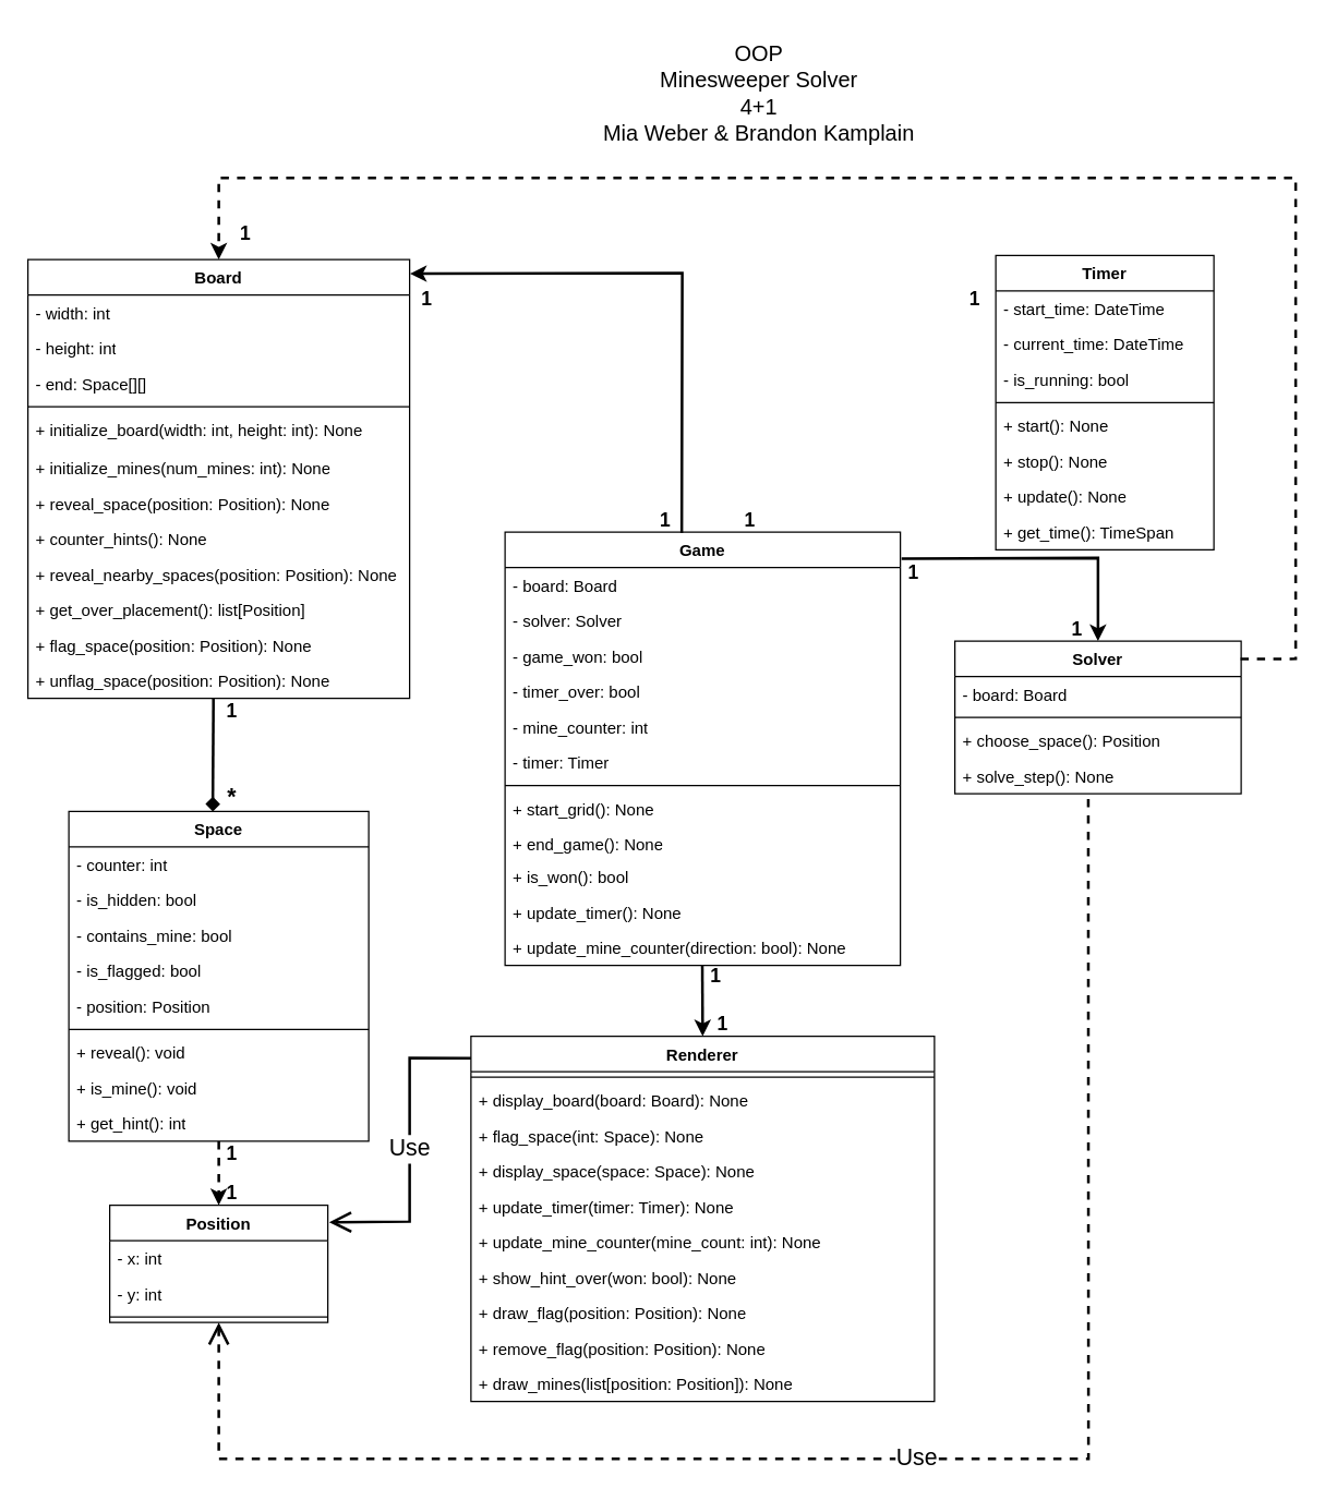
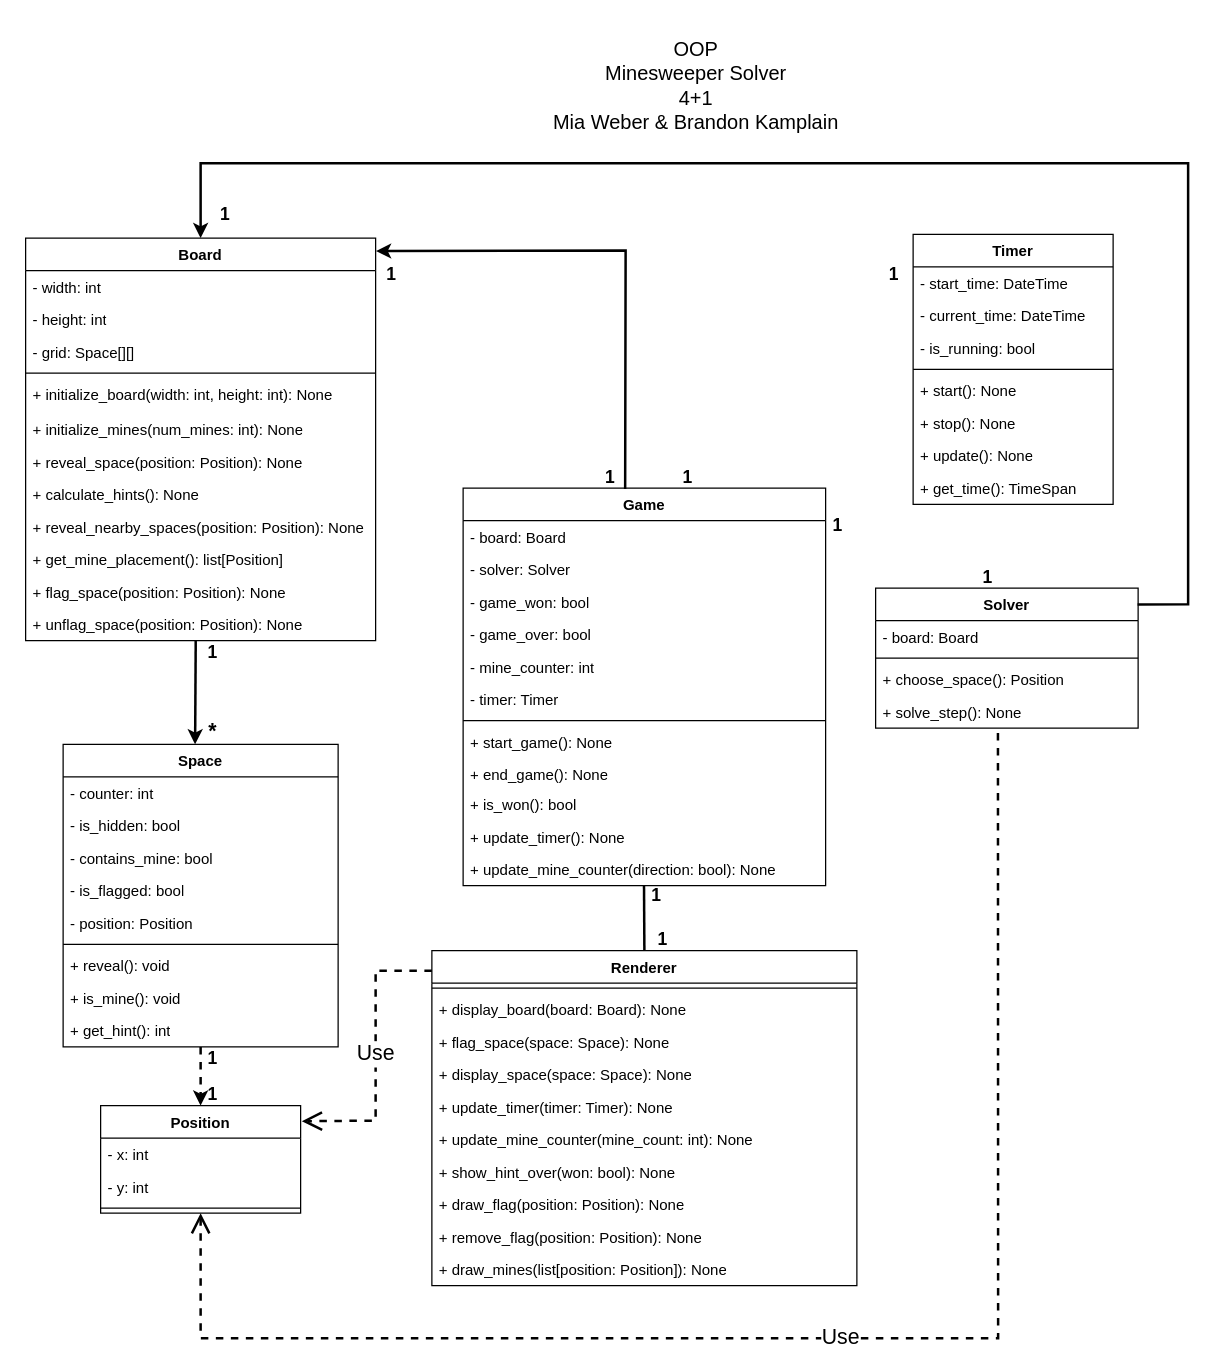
- <mxCell id="87" value="" style="endArrow=classic;html=1;rounded=0;exitX=0.998;exitY=0.117;exitDx=0;exitDy=0;exitPerimeter=0;entryX=0.5;entryY=0;entryDx=0;entryDy=0;strokeWidth=2;dashed=1;" edge="1" parent="1" source="30" target="3"><mxGeometry width="50" height="50" relative="1" as="geometry"><mxPoint x="930" y="370" as="sourcePoint" /><mxPoint x="980" y="320" as="targetPoint" /><Array as="points"><mxPoint x="950" y="483" /><mxPoint x="950" y="130" /><mxPoint x="160" y="130" /></Array></mxGeometry></mxCell>
+ <mxCell id="87" value="" style="endArrow=classic;html=1;rounded=0;exitX=0.998;exitY=0.117;exitDx=0;exitDy=0;exitPerimeter=0;entryX=0.5;entryY=0;entryDx=0;entryDy=0;strokeWidth=2;" edge="1" parent="1" source="30" target="3"><mxGeometry width="50" height="50" relative="1" as="geometry"><mxPoint x="930" y="370" as="sourcePoint" /><mxPoint x="980" y="320" as="targetPoint" /><Array as="points"><mxPoint x="950" y="483" /><mxPoint x="950" y="130" /><mxPoint x="160" y="130" /></Array></mxGeometry></mxCell>
- <mxCell id="6" value="- end: Space[][]" style="text;strokeColor=none;fillColor=none;align=left;verticalAlign=top;spacingLeft=4;spacingRight=4;overflow=hidden;rotatable=0;points=[[0,0.5],[1,0.5]];portConstraint=eastwest;whiteSpace=wrap;html=1;" vertex="1" parent="3"><mxGeometry y="78" width="280" height="26" as="geometry" /></mxCell>
+ <mxCell id="6" value="- grid: Space[][]" style="text;strokeColor=none;fillColor=none;align=left;verticalAlign=top;spacingLeft=4;spacingRight=4;overflow=hidden;rotatable=0;points=[[0,0.5],[1,0.5]];portConstraint=eastwest;whiteSpace=wrap;html=1;" vertex="1" parent="3"><mxGeometry y="78" width="280" height="26" as="geometry" /></mxCell>
- <mxCell id="11" value="+ counter_hints(): None" style="text;strokeColor=none;fillColor=none;align=left;verticalAlign=top;spacingLeft=4;spacingRight=4;overflow=hidden;rotatable=0;points=[[0,0.5],[1,0.5]];portConstraint=eastwest;whiteSpace=wrap;html=1;" vertex="1" parent="3"><mxGeometry y="192" width="280" height="26" as="geometry" /></mxCell>
+ <mxCell id="11" value="+ calculate_hints(): None" style="text;strokeColor=none;fillColor=none;align=left;verticalAlign=top;spacingLeft=4;spacingRight=4;overflow=hidden;rotatable=0;points=[[0,0.5],[1,0.5]];portConstraint=eastwest;whiteSpace=wrap;html=1;" vertex="1" parent="3"><mxGeometry y="192" width="280" height="26" as="geometry" /></mxCell>
- <mxCell id="79" value="" style="endArrow=classic;html=1;rounded=0;exitX=1.003;exitY=0.061;exitDx=0;exitDy=0;exitPerimeter=0;entryX=0.5;entryY=0;entryDx=0;entryDy=0;strokeWidth=2;" edge="1" parent="1" source="35" target="30"><mxGeometry width="50" height="50" relative="1" as="geometry"><mxPoint x="710" y="460" as="sourcePoint" /><mxPoint x="760" y="410" as="targetPoint" /><Array as="points"><mxPoint x="805" y="409" /></Array></mxGeometry></mxCell>
- <mxCell id="13" value="+ get_over_placement(): list[Position]" style="text;strokeColor=none;fillColor=none;align=left;verticalAlign=top;spacingLeft=4;spacingRight=4;overflow=hidden;rotatable=0;points=[[0,0.5],[1,0.5]];portConstraint=eastwest;whiteSpace=wrap;html=1;" vertex="1" parent="3"><mxGeometry y="244" width="280" height="26" as="geometry" /></mxCell>
+ <mxCell id="13" value="+ get_mine_placement(): list[Position]" style="text;strokeColor=none;fillColor=none;align=left;verticalAlign=top;spacingLeft=4;spacingRight=4;overflow=hidden;rotatable=0;points=[[0,0.5],[1,0.5]];portConstraint=eastwest;whiteSpace=wrap;html=1;" vertex="1" parent="3"><mxGeometry y="244" width="280" height="26" as="geometry" /></mxCell>
- <mxCell id="39" value="- timer_over: bool" style="text;strokeColor=none;fillColor=none;align=left;verticalAlign=top;spacingLeft=4;spacingRight=4;overflow=hidden;rotatable=0;points=[[0,0.5],[1,0.5]];portConstraint=eastwest;whiteSpace=wrap;html=1;" vertex="1" parent="35"><mxGeometry y="104" width="290" height="26" as="geometry" /></mxCell>
+ <mxCell id="39" value="- game_over: bool" style="text;strokeColor=none;fillColor=none;align=left;verticalAlign=top;spacingLeft=4;spacingRight=4;overflow=hidden;rotatable=0;points=[[0,0.5],[1,0.5]];portConstraint=eastwest;whiteSpace=wrap;html=1;" vertex="1" parent="35"><mxGeometry y="104" width="290" height="26" as="geometry" /></mxCell>
- <mxCell id="68" value="" style="endArrow=diamond;html=1;rounded=0;exitX=0.486;exitY=0.985;exitDx=0;exitDy=0;exitPerimeter=0;entryX=0.48;entryY=0;entryDx=0;entryDy=0;entryPerimeter=0;strokeWidth=2;" edge="1" parent="1" source="15" target="20"><mxGeometry width="50" height="50" relative="1" as="geometry"><mxPoint x="150" y="520" as="sourcePoint" /><mxPoint x="150" y="590" as="targetPoint" /></mxGeometry></mxCell>
+ <mxCell id="68" value="" style="endArrow=classic;html=1;rounded=0;exitX=0.486;exitY=0.985;exitDx=0;exitDy=0;exitPerimeter=0;entryX=0.48;entryY=0;entryDx=0;entryDy=0;entryPerimeter=0;strokeWidth=2;" edge="1" parent="1" source="15" target="20"><mxGeometry width="50" height="50" relative="1" as="geometry"><mxPoint x="150" y="520" as="sourcePoint" /><mxPoint x="150" y="590" as="targetPoint" /></mxGeometry></mxCell>
- <mxCell id="43" value="+ start_grid(): None" style="text;strokeColor=none;fillColor=none;align=left;verticalAlign=top;spacingLeft=4;spacingRight=4;overflow=hidden;rotatable=0;points=[[0,0.5],[1,0.5]];portConstraint=eastwest;whiteSpace=wrap;html=1;" vertex="1" parent="35"><mxGeometry y="190" width="290" height="26" as="geometry" /></mxCell>
+ <mxCell id="43" value="+ start_game(): None" style="text;strokeColor=none;fillColor=none;align=left;verticalAlign=top;spacingLeft=4;spacingRight=4;overflow=hidden;rotatable=0;points=[[0,0.5],[1,0.5]];portConstraint=eastwest;whiteSpace=wrap;html=1;" vertex="1" parent="35"><mxGeometry y="190" width="290" height="26" as="geometry" /></mxCell>
- <mxCell id="82" value="" style="endArrow=classic;html=1;rounded=0;entryX=0.5;entryY=0;entryDx=0;entryDy=0;exitX=0.499;exitY=0.982;exitDx=0;exitDy=0;exitPerimeter=0;strokeWidth=2;" edge="1" parent="1" source="47" target="48"><mxGeometry width="50" height="50" relative="1" as="geometry"><mxPoint x="515" y="710" as="sourcePoint" /><mxPoint x="790" y="640" as="targetPoint" /></mxGeometry></mxCell>
+ <mxCell id="82" value="" style="endArrow=none;html=1;rounded=0;entryX=0.5;entryY=0;entryDx=0;entryDy=0;exitX=0.499;exitY=0.982;exitDx=0;exitDy=0;exitPerimeter=0;strokeWidth=2;" edge="1" parent="1" source="47" target="48"><mxGeometry width="50" height="50" relative="1" as="geometry"><mxPoint x="515" y="710" as="sourcePoint" /><mxPoint x="790" y="640" as="targetPoint" /></mxGeometry></mxCell>
- <mxCell id="51" value="+ flag_space(int: Space): None" style="text;strokeColor=none;fillColor=none;align=left;verticalAlign=top;spacingLeft=4;spacingRight=4;overflow=hidden;rotatable=0;points=[[0,0.5],[1,0.5]];portConstraint=eastwest;whiteSpace=wrap;html=1;" vertex="1" parent="48"><mxGeometry y="60" width="340" height="26" as="geometry" /></mxCell>
+ <mxCell id="51" value="+ flag_space(space: Space): None" style="text;strokeColor=none;fillColor=none;align=left;verticalAlign=top;spacingLeft=4;spacingRight=4;overflow=hidden;rotatable=0;points=[[0,0.5],[1,0.5]];portConstraint=eastwest;whiteSpace=wrap;html=1;" vertex="1" parent="48"><mxGeometry y="60" width="340" height="26" as="geometry" /></mxCell>
- <mxCell id="86" value="&lt;font style=&quot;font-size: 17px;&quot;&gt;Use&lt;/font&gt;" style="endArrow=open;endSize=12;dashed=0;html=1;rounded=0;exitX=0;exitY=0.06;exitDx=0;exitDy=0;exitPerimeter=0;entryX=1.006;entryY=0.145;entryDx=0;entryDy=0;entryPerimeter=0;strokeWidth=2;" edge="1" parent="1" source="48" target="16"><mxGeometry width="160" relative="1" as="geometry"><mxPoint x="310" y="730" as="sourcePoint" /><mxPoint x="470" y="730" as="targetPoint" /><Array as="points"><mxPoint x="300" y="776" /><mxPoint x="300" y="896" /></Array></mxGeometry></mxCell>
+ <mxCell id="86" value="&lt;font style=&quot;font-size: 17px;&quot;&gt;Use&lt;/font&gt;" style="endArrow=open;endSize=12;dashed=1;html=1;rounded=0;exitX=0;exitY=0.06;exitDx=0;exitDy=0;exitPerimeter=0;entryX=1.006;entryY=0.145;entryDx=0;entryDy=0;entryPerimeter=0;strokeWidth=2;" edge="1" parent="1" source="48" target="16"><mxGeometry width="160" relative="1" as="geometry"><mxPoint x="310" y="730" as="sourcePoint" /><mxPoint x="470" y="730" as="targetPoint" /><Array as="points"><mxPoint x="300" y="776" /><mxPoint x="300" y="896" /></Array></mxGeometry></mxCell>
